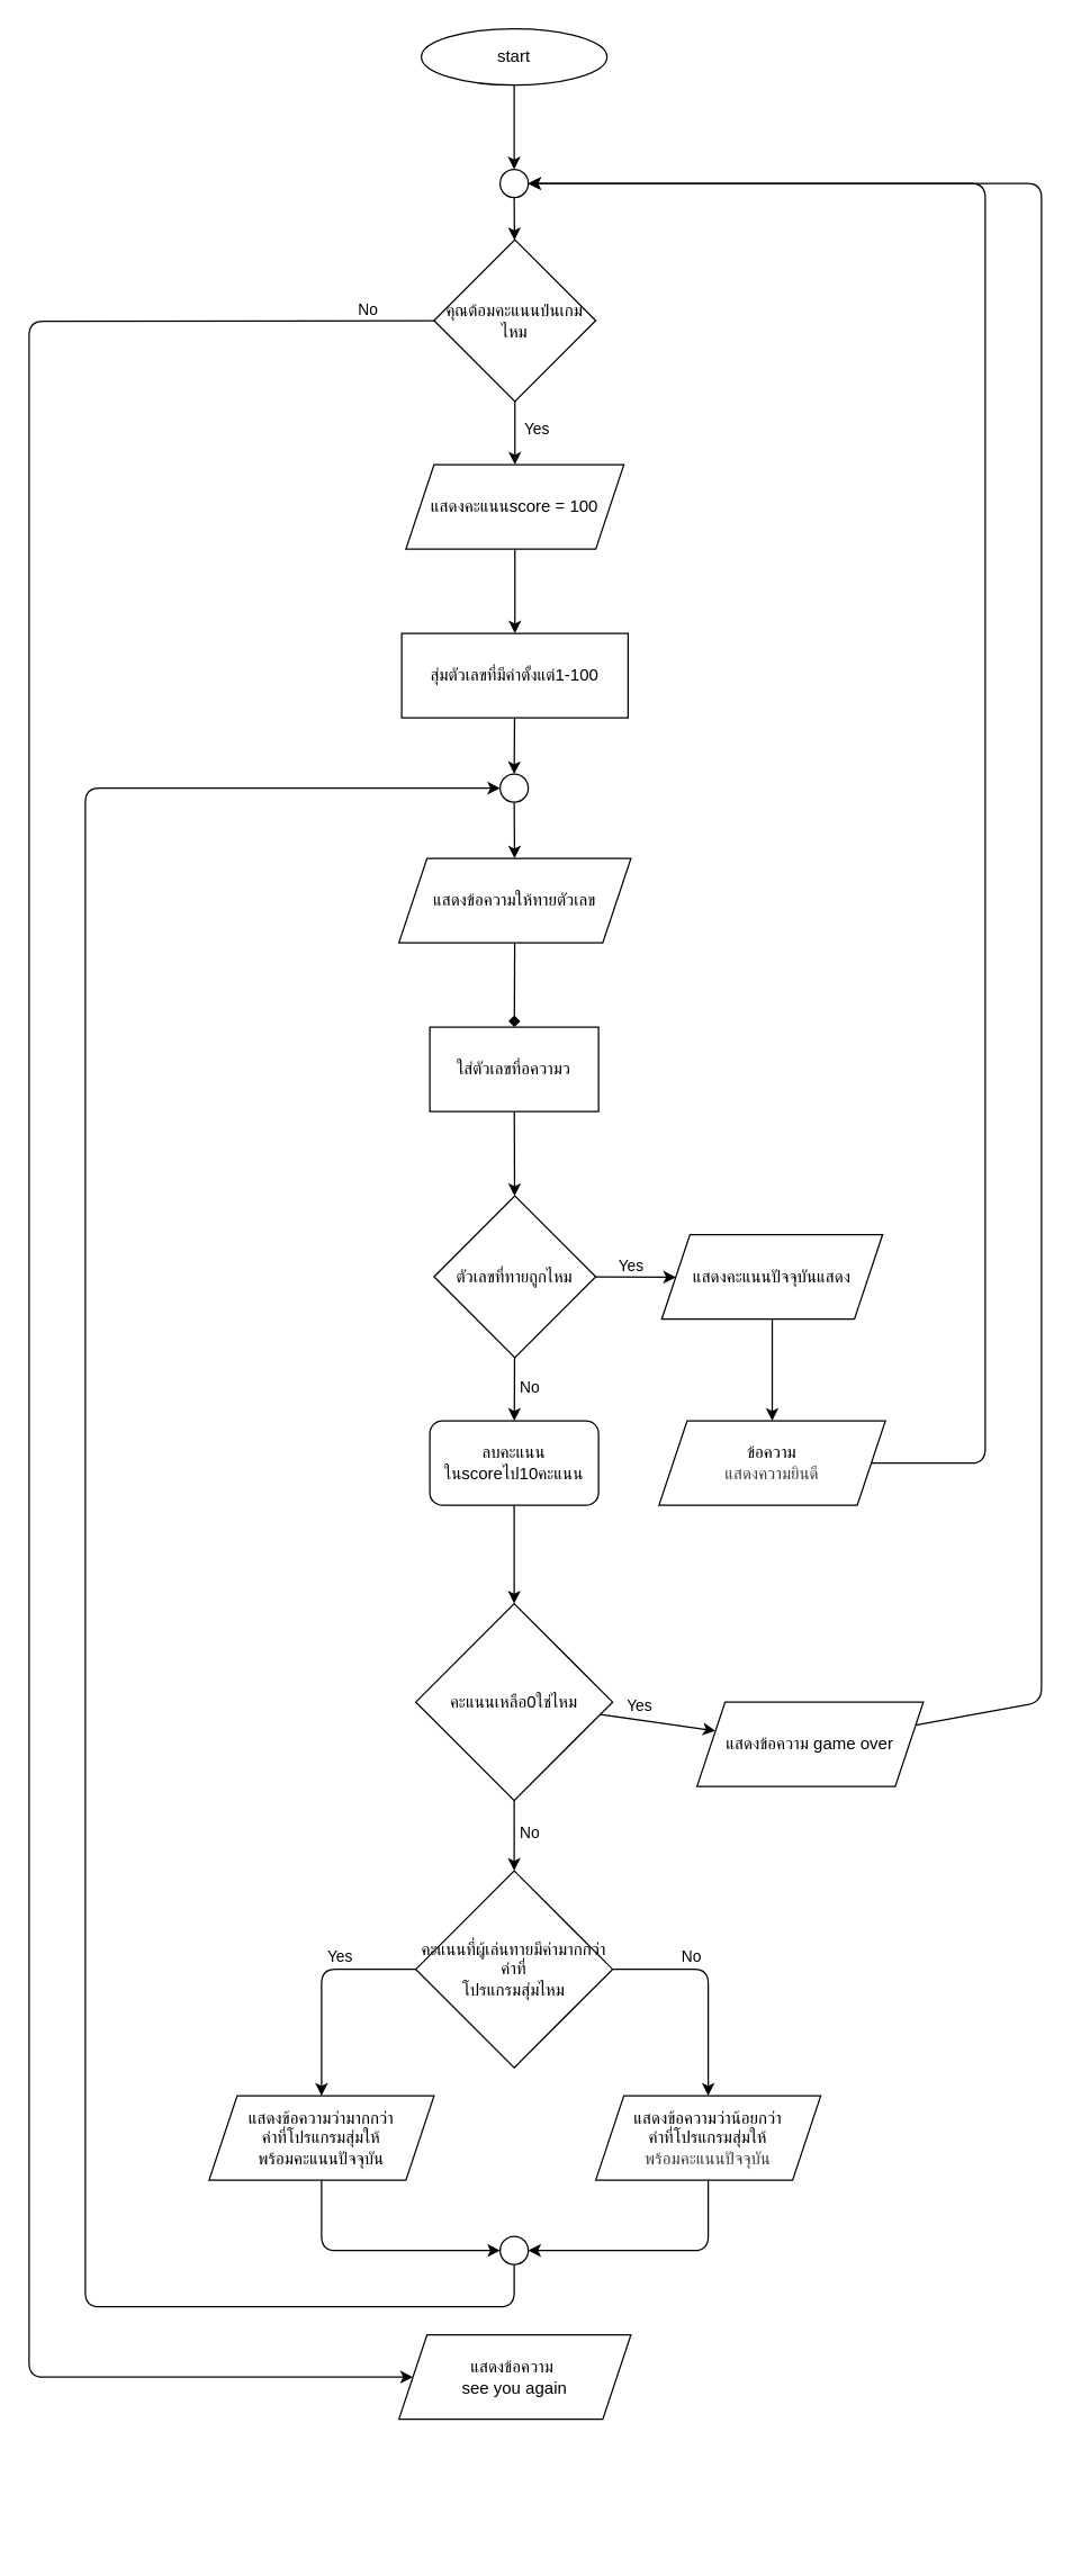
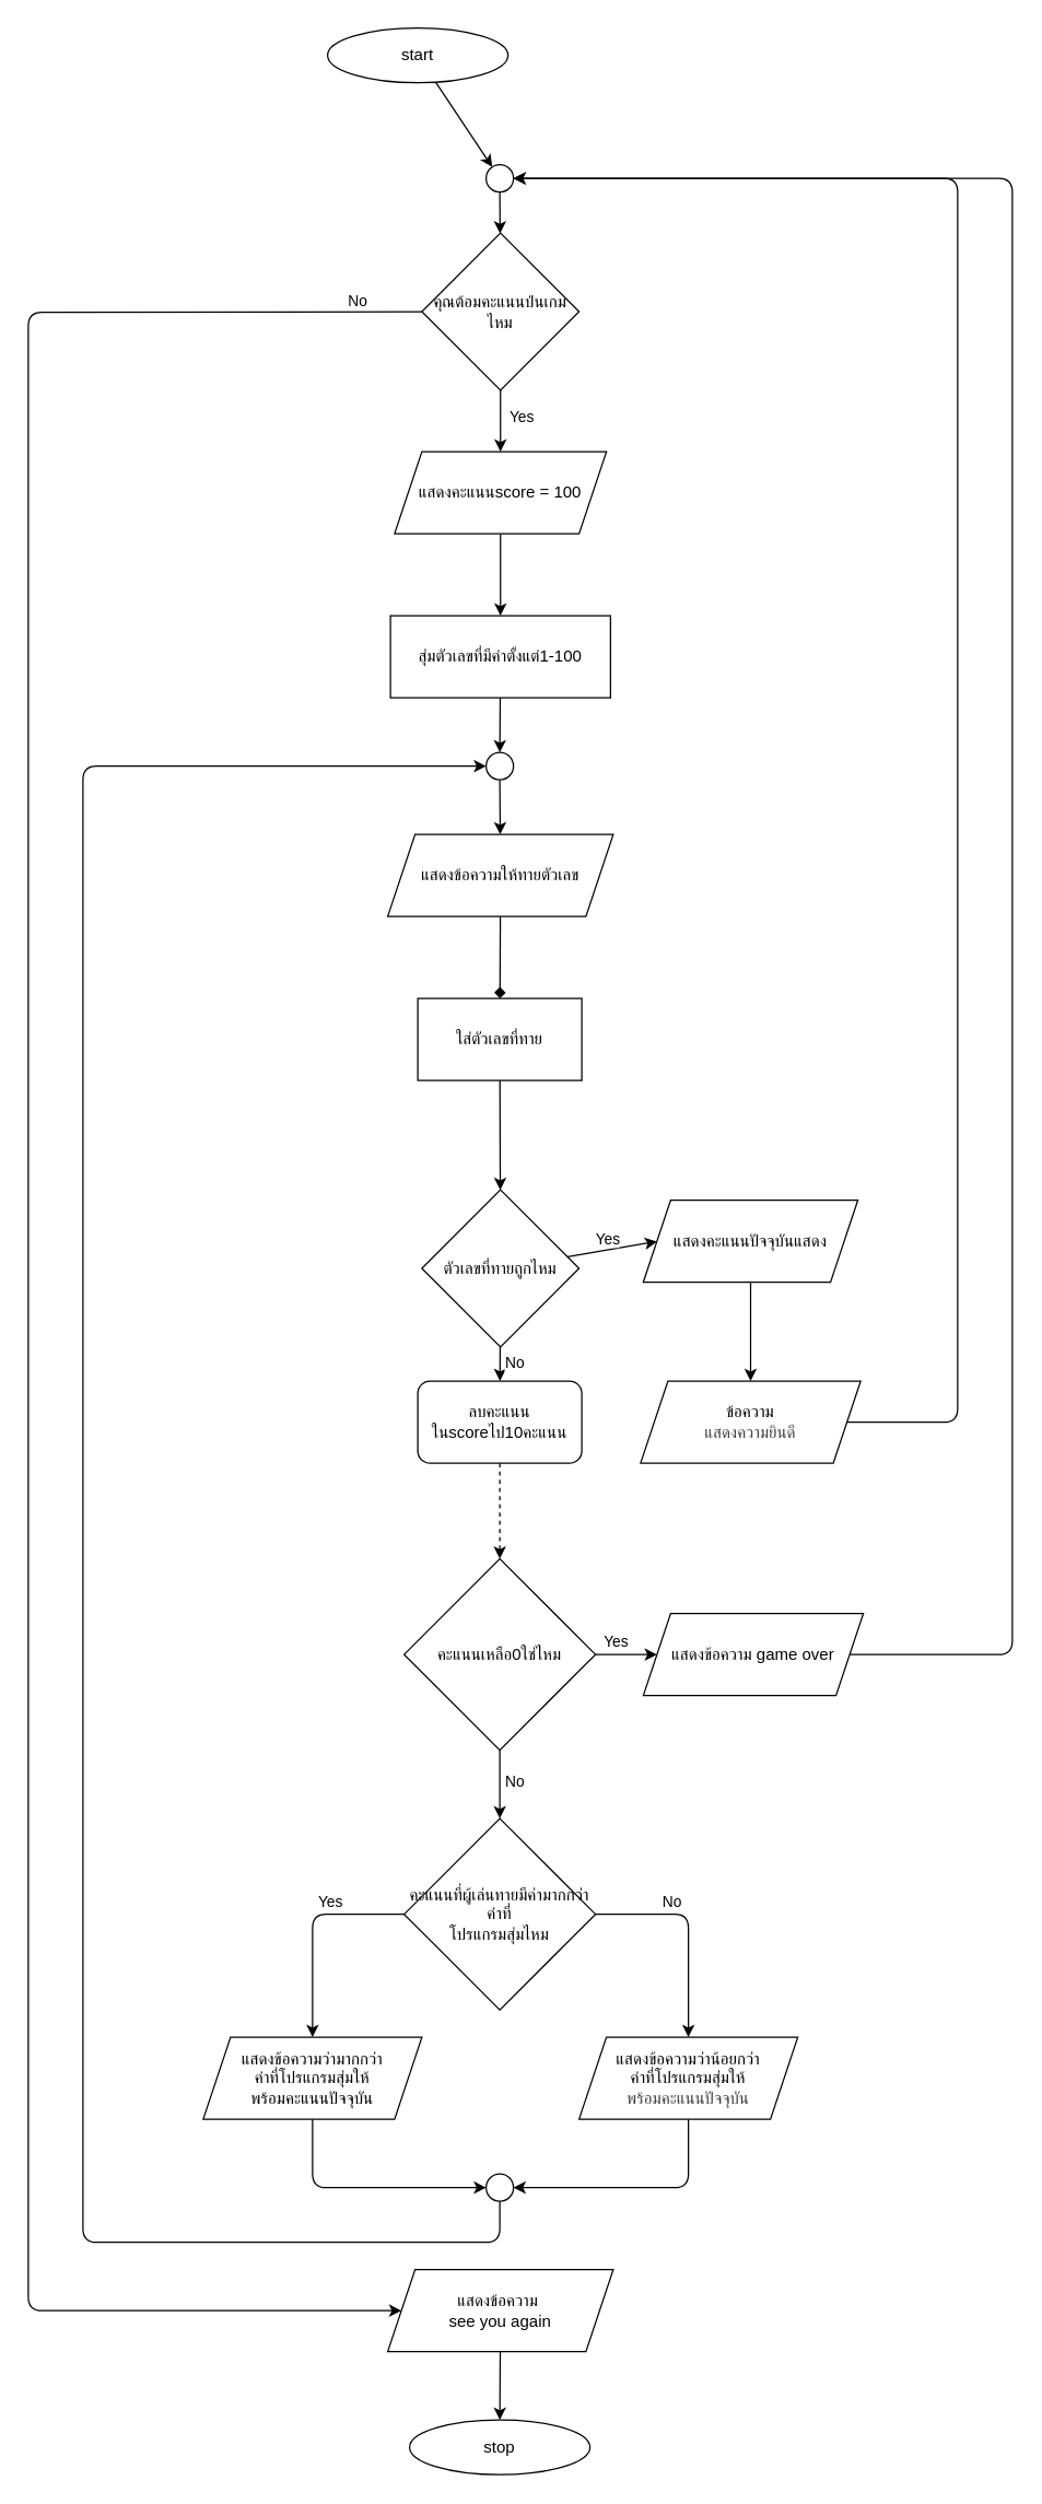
- <mxCell id="3" value="start" style="ellipse;whiteSpace=wrap;html=1;" parent="1" vertex="1"><mxGeometry x="299" y="20" width="132" height="40" as="geometry" /></mxCell>
+ <mxCell id="3" value="start" style="ellipse;whiteSpace=wrap;html=1;" parent="1" vertex="1"><mxGeometry x="239" y="20" width="132" height="40" as="geometry" /></mxCell>
- <mxCell id="23" value="ใส่ตัวเลขที่อความว" style="rounded=0;whiteSpace=wrap;html=1;" parent="1" vertex="1"><mxGeometry x="305" y="730" width="120" height="60" as="geometry" /></mxCell>
+ <mxCell id="23" value="ใส่ตัวเลขที่ทาย" style="rounded=0;whiteSpace=wrap;html=1;" parent="1" vertex="1"><mxGeometry x="305" y="730" width="120" height="60" as="geometry" /></mxCell>
- <mxCell id="21" value="ตัวเลขที่ทายถูกไหม" style="rhombus;whiteSpace=wrap;html=1;" parent="1" vertex="1"><mxGeometry x="308" y="850" width="115" height="115" as="geometry" /></mxCell>
+ <mxCell id="21" value="ตัวเลขที่ทายถูกไหม" style="rhombus;whiteSpace=wrap;html=1;" parent="1" vertex="1"><mxGeometry x="308" y="870" width="115" height="115" as="geometry" /></mxCell>
- <mxCell id="24" value="" style="edgeStyle=none;html=1;" edge="1" parent="1" source="25" target="50"><mxGeometry relative="1" as="geometry" /></mxCell>
+ <mxCell id="24" value="" style="edgeStyle=none;html=1;dashed=1;" edge="1" parent="1" source="25" target="50"><mxGeometry relative="1" as="geometry" /></mxCell>
- <mxCell id="52" value="แสดงข้อความ game over" style="shape=parallelogram;perimeter=parallelogramPerimeter;whiteSpace=wrap;html=1;fixedSize=1;" vertex="1" parent="1"><mxGeometry x="495" y="1210" width="161" height="60" as="geometry" /></mxCell>
+ <mxCell id="52" value="แสดงข้อความ game over" style="shape=parallelogram;perimeter=parallelogramPerimeter;whiteSpace=wrap;html=1;fixedSize=1;" vertex="1" parent="1"><mxGeometry x="470" y="1180" width="161" height="60" as="geometry" /></mxCell>
+ <mxCell id="39" value="" style="edgeStyle=none;html=1;" parent="1" source="40" target="41" edge="1"><mxGeometry relative="1" as="geometry" /></mxCell>
+ <mxCell id="41" value="stop" style="ellipse;whiteSpace=wrap;html=1;" parent="1" vertex="1"><mxGeometry x="299" y="1770" width="132" height="40" as="geometry" /></mxCell>
